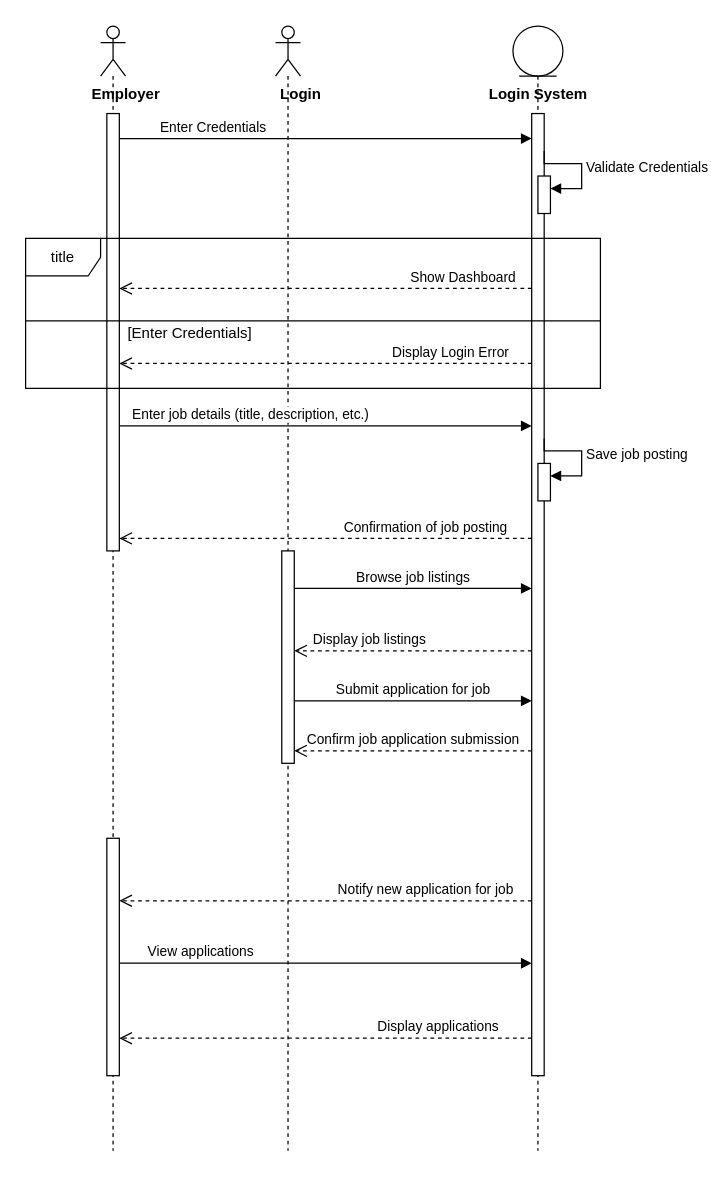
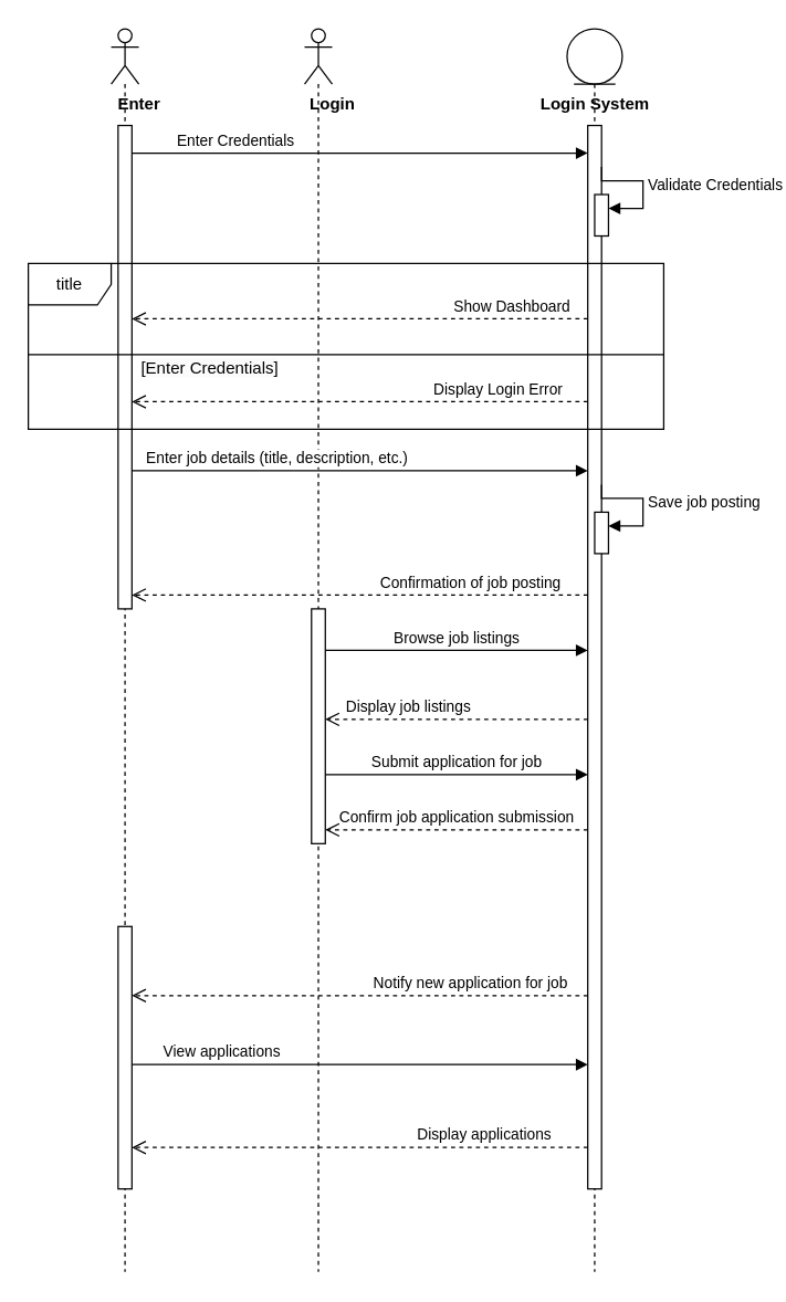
- <mxCell id="27" value="&lt;b&gt;Employer&lt;/b&gt;" style="text;html=1;align=center;verticalAlign=middle;resizable=0;points=[];autosize=1;strokeColor=none;fillColor=none;" vertex="1" parent="1"><mxGeometry x="60" y="60" width="80" height="30" as="geometry" /></mxCell>
+ <mxCell id="27" value="&lt;b&gt;Enter&lt;/b&gt;" style="text;html=1;align=center;verticalAlign=middle;resizable=0;points=[];autosize=1;strokeColor=none;fillColor=none;" vertex="1" parent="1"><mxGeometry x="60" y="60" width="80" height="30" as="geometry" /></mxCell>
